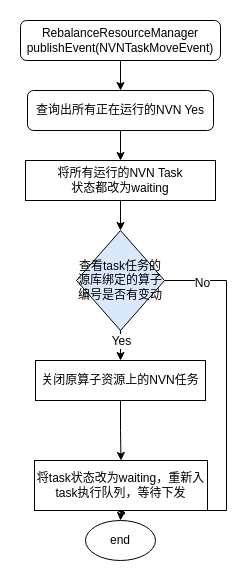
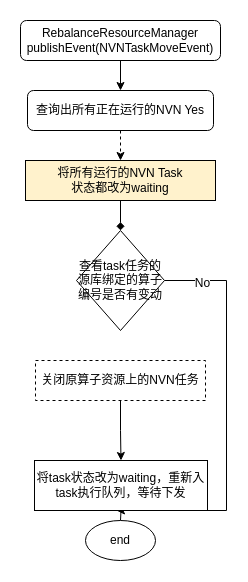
- <mxCell id="4" style="edgeStyle=orthogonalEdgeStyle;rounded=0;orthogonalLoop=1;jettySize=auto;html=1;exitX=0.5;exitY=1;exitDx=0;exitDy=0;entryX=0.5;entryY=0;entryDx=0;entryDy=0;fontFamily=Helvetica;fontSize=12;fontColor=default;" edge="1" parent="1" source="5" target="7"><mxGeometry relative="1" as="geometry" /></mxCell>
+ <mxCell id="4" style="edgeStyle=orthogonalEdgeStyle;rounded=0;orthogonalLoop=1;jettySize=auto;html=1;exitX=0.5;exitY=1;exitDx=0;exitDy=0;entryX=0.5;entryY=0;entryDx=0;entryDy=0;fontFamily=Helvetica;fontSize=12;fontColor=default;dashed=1;" edge="1" parent="1" source="5" target="7"><mxGeometry relative="1" as="geometry" /></mxCell>
- <mxCell id="7" value="将所有运行的NVN Task&lt;div&gt;状态都改为waiting&lt;/div&gt;" style="rounded=0;whiteSpace=wrap;html=1;" vertex="1" parent="1"><mxGeometry x="25" y="160" width="190" height="40" as="geometry" /></mxCell>
+ <mxCell id="7" value="将所有运行的NVN Task&lt;div&gt;状态都改为waiting&lt;/div&gt;" style="rounded=0;whiteSpace=wrap;html=1;fillColor=#fff2cc;" vertex="1" parent="1"><mxGeometry x="25" y="160" width="190" height="40" as="geometry" /></mxCell>
- <mxCell id="6" style="edgeStyle=orthogonalEdgeStyle;rounded=0;orthogonalLoop=1;jettySize=auto;html=1;exitX=0.5;exitY=1;exitDx=0;exitDy=0;entryX=0.5;entryY=0;entryDx=0;entryDy=0;fontFamily=Helvetica;fontSize=12;fontColor=default;" edge="1" parent="1" source="7" target="12"><mxGeometry relative="1" as="geometry" /></mxCell>
+ <mxCell id="6" style="edgeStyle=orthogonalEdgeStyle;rounded=0;orthogonalLoop=1;jettySize=auto;html=1;exitX=0.5;exitY=1;exitDx=0;exitDy=0;entryX=0.5;entryY=0;entryDx=0;entryDy=0;fontFamily=Helvetica;fontSize=12;fontColor=default;endArrow=diamond;" edge="1" parent="1" source="7" target="12"><mxGeometry relative="1" as="geometry" /></mxCell>
- <mxCell id="12" value="查看task任务的源库绑定的算子编号是否有变动" style="rhombus;whiteSpace=wrap;html=1;fillColor=#dae8fc;" vertex="1" parent="1"><mxGeometry x="76" y="230" width="88" height="100" as="geometry" /></mxCell>
+ <mxCell id="12" value="查看task任务的源库绑定的算子编号是否有变动" style="rhombus;whiteSpace=wrap;html=1;" vertex="1" parent="1"><mxGeometry x="76" y="230" width="88" height="100" as="geometry" /></mxCell>
- <mxCell id="8" style="edgeStyle=orthogonalEdgeStyle;rounded=0;orthogonalLoop=1;jettySize=auto;html=1;exitX=0.5;exitY=1;exitDx=0;exitDy=0;entryX=0.5;entryY=0;entryDx=0;entryDy=0;fontFamily=Helvetica;fontSize=12;fontColor=default;" edge="1" parent="1" source="12" target="14"><mxGeometry relative="1" as="geometry" /></mxCell>
- <mxCell id="9" value="Yes" style="edgeLabel;html=1;align=center;verticalAlign=middle;resizable=0;points=[];strokeColor=default;fontFamily=Helvetica;fontSize=12;fontColor=default;fillColor=default;" vertex="1" connectable="0" parent="8"><mxGeometry x="-0.133" y="2" relative="1" as="geometry"><mxPoint x="-2" y="-3" as="offset" /></mxGeometry></mxCell>
- <mxCell id="14" value="关闭原算子资源上的NVN任务" style="whiteSpace=wrap;html=1;backgroundOutline=1;" vertex="1" parent="1"><mxGeometry x="35" y="360" width="170" height="40" as="geometry" /></mxCell>
+ <mxCell id="14" value="关闭原算子资源上的NVN任务" style="whiteSpace=wrap;html=1;backgroundOutline=1;dashed=1;" vertex="1" parent="1"><mxGeometry x="35" y="360" width="170" height="40" as="geometry" /></mxCell>
- <mxCell id="15" style="edgeStyle=orthogonalEdgeStyle;rounded=0;orthogonalLoop=1;jettySize=auto;html=1;exitX=0.5;exitY=1;exitDx=0;exitDy=0;entryX=0.5;entryY=0;entryDx=0;entryDy=0;fontFamily=Helvetica;fontSize=12;fontColor=default;" edge="1" parent="1" source="16" target="17"><mxGeometry relative="1" as="geometry" /></mxCell>
+ <mxCell id="15" style="edgeStyle=orthogonalEdgeStyle;rounded=0;orthogonalLoop=1;jettySize=auto;html=1;exitX=0.5;exitY=1;exitDx=0;exitDy=0;entryX=0.5;entryY=0;entryDx=0;entryDy=0;fontFamily=Helvetica;fontSize=12;fontColor=default;endArrow=none;" edge="1" parent="1" source="16" target="17"><mxGeometry relative="1" as="geometry" /></mxCell>
